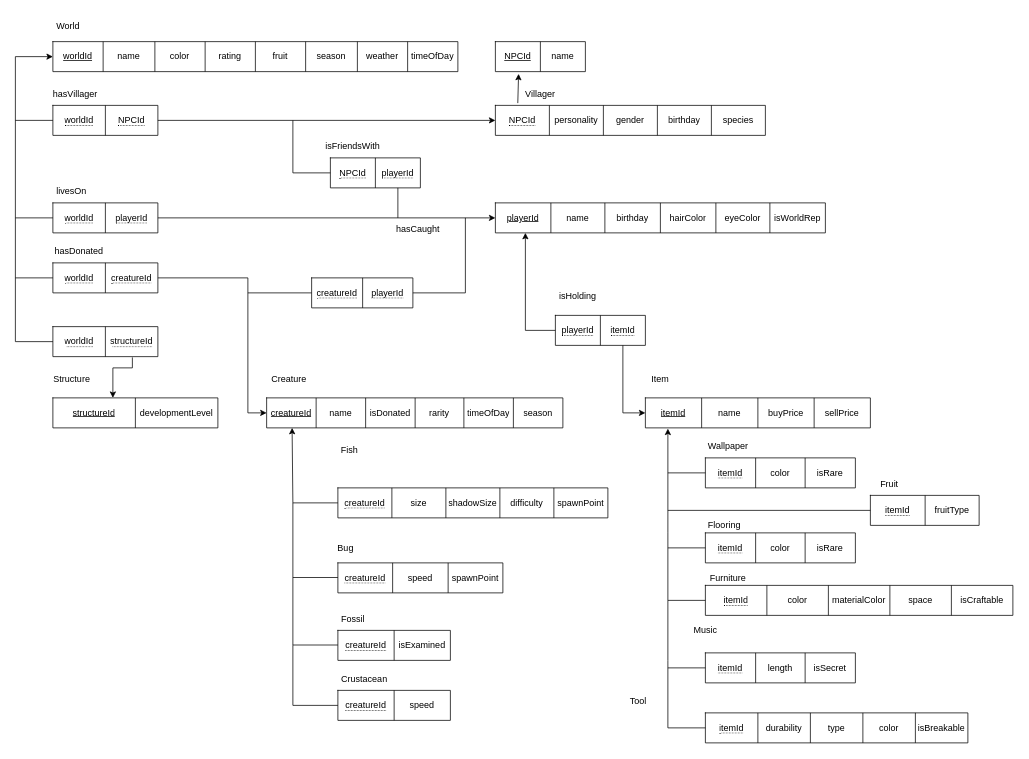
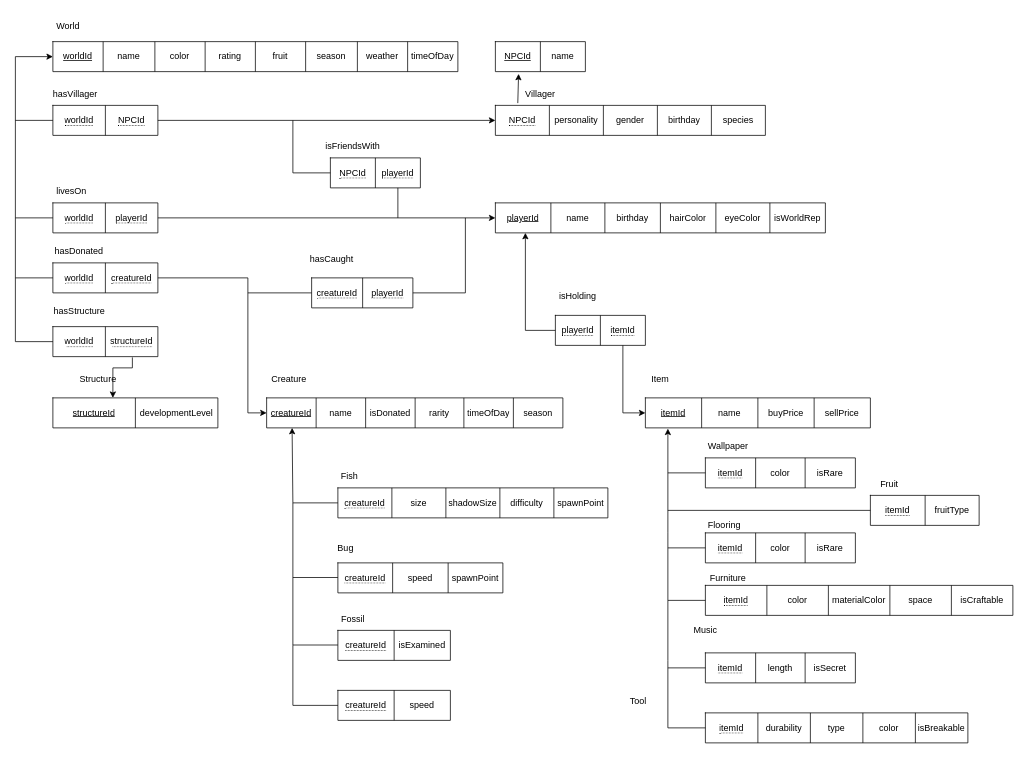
- <mxCell id="79" value="hasCaught" style="text;html=1;strokeColor=none;fillColor=none;align=center;verticalAlign=middle;whiteSpace=wrap;rounded=0;" vertex="1" parent="1"><mxGeometry x="527" y="290" width="60" height="30" as="geometry" /></mxCell>
+ <mxCell id="79" value="hasCaught" style="text;html=1;strokeColor=none;fillColor=none;align=center;verticalAlign=middle;whiteSpace=wrap;rounded=0;" vertex="1" parent="1"><mxGeometry x="412" y="330" width="60" height="30" as="geometry" /></mxCell>
+ <mxCell id="22" value="hasStructure" style="text;html=1;align=center;verticalAlign=middle;resizable=0;points=[];autosize=1;strokeColor=none;fillColor=none;" vertex="1" parent="1"><mxGeometry x="60" y="400" width="90" height="30" as="geometry" /></mxCell>
- <mxCell id="17" value="Structure " style="text;html=1;align=center;verticalAlign=middle;resizable=0;points=[];autosize=1;strokeColor=none;fillColor=none;" vertex="1" parent="1"><mxGeometry x="60" y="490" width="70" height="30" as="geometry" /></mxCell>
+ <mxCell id="17" value="Structure " style="text;html=1;align=center;verticalAlign=middle;resizable=0;points=[];autosize=1;strokeColor=none;fillColor=none;" vertex="1" parent="1"><mxGeometry x="95" y="490" width="70" height="30" as="geometry" /></mxCell>
- <mxCell id="127" value="Fish" style="text;html=1;align=center;verticalAlign=middle;resizable=0;points=[];autosize=1;strokeColor=none;fillColor=none;" vertex="1" parent="1"><mxGeometry x="440" y="585" width="50" height="30" as="geometry" /></mxCell>
+ <mxCell id="127" value="Fish" style="text;html=1;align=center;verticalAlign=middle;resizable=0;points=[];autosize=1;strokeColor=none;fillColor=none;" vertex="1" parent="1"><mxGeometry x="440" y="620" width="50" height="30" as="geometry" /></mxCell>
- <mxCell id="130" value="Crustacean" style="text;html=1;align=center;verticalAlign=middle;resizable=0;points=[];autosize=1;strokeColor=none;fillColor=none;fontSize=12;fontFamily=Helvetica;" vertex="1" parent="1"><mxGeometry x="440" y="890" width="90" height="30" as="geometry" /></mxCell>
